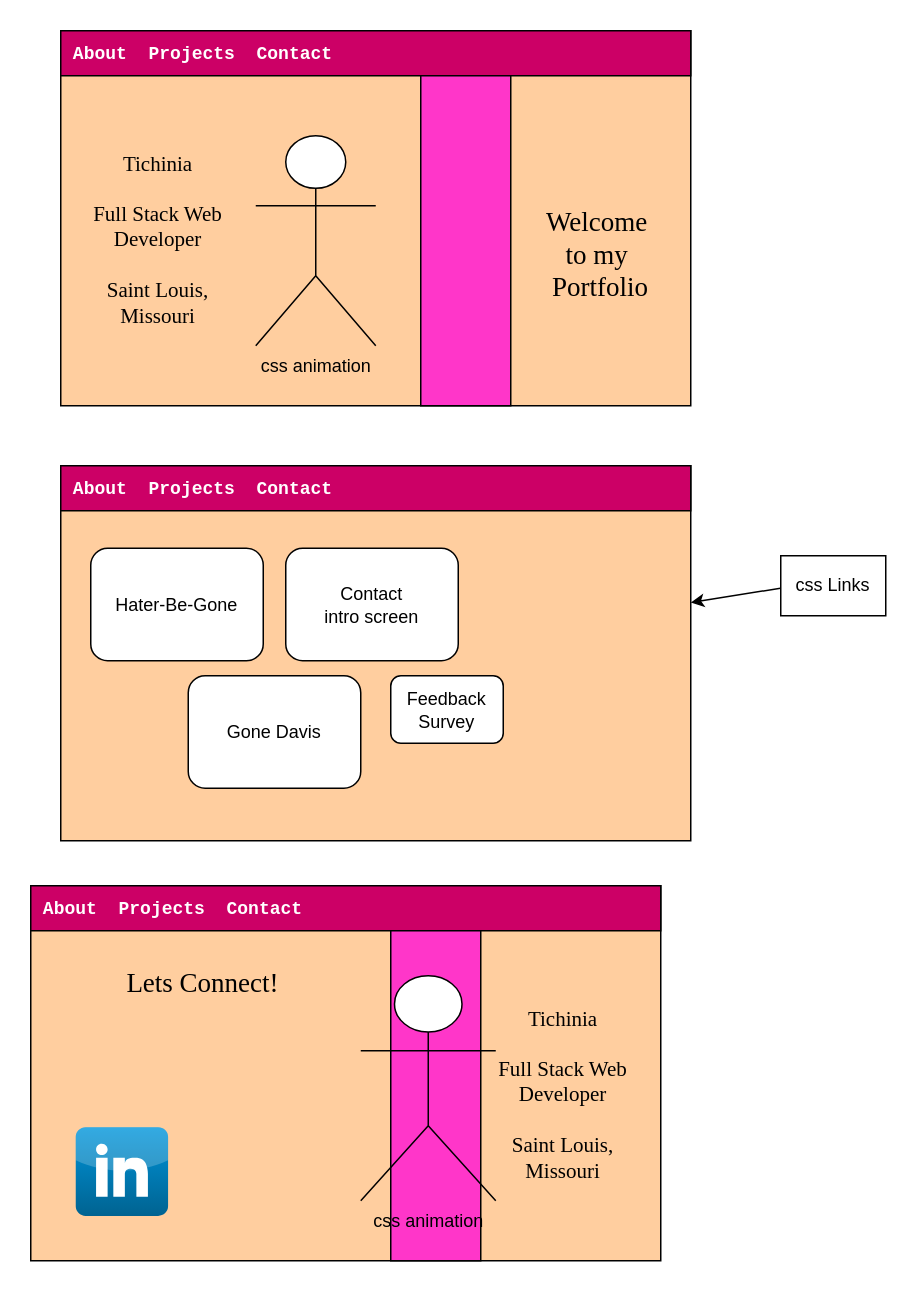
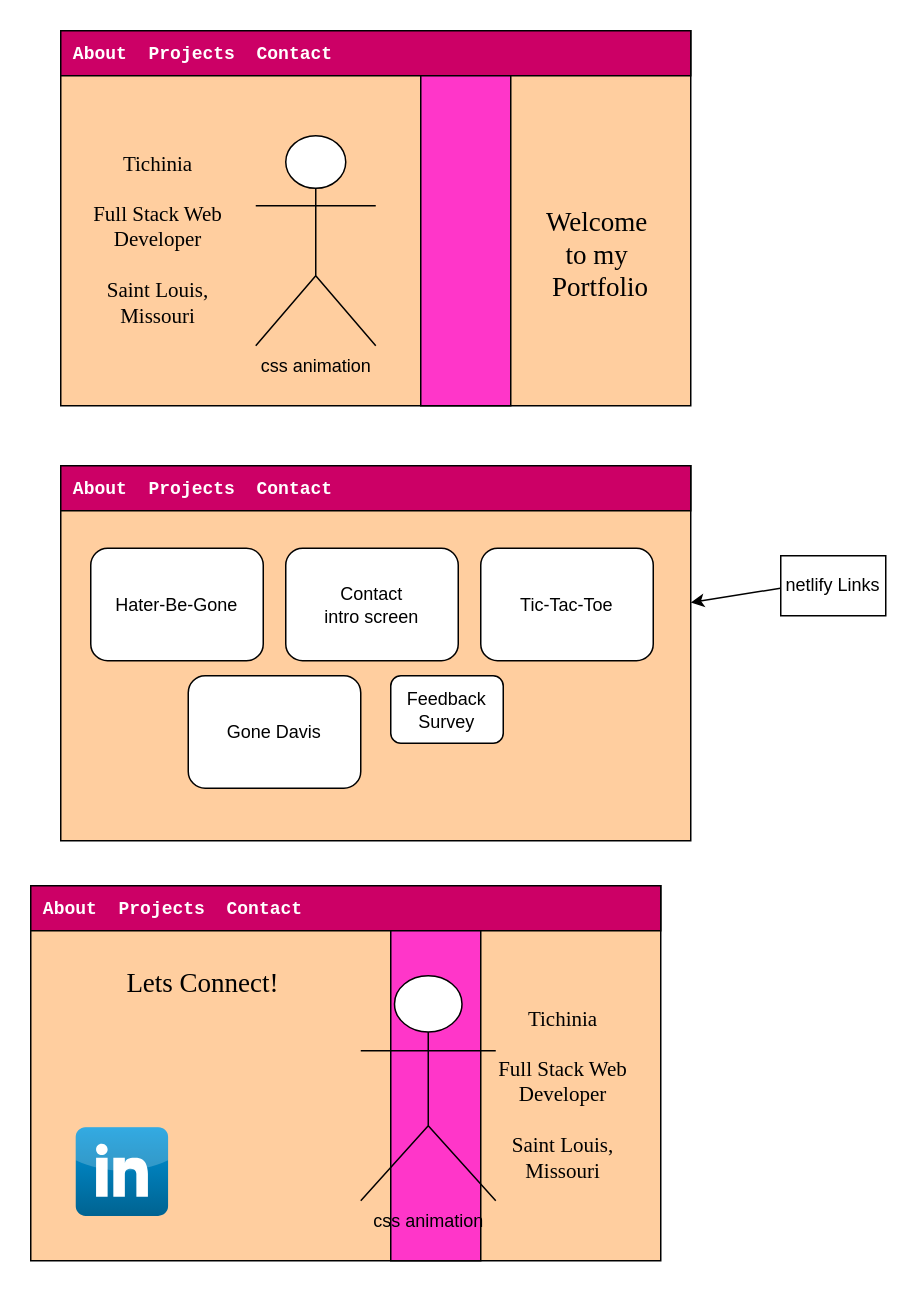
- <mxCell id="23" value="css Links" style="rounded=0;whiteSpace=wrap;html=1;" vertex="1" parent="1"><mxGeometry x="520" y="370" width="70" height="40" as="geometry" /></mxCell>
+ <mxCell id="23" value="netlify Links" style="rounded=0;whiteSpace=wrap;html=1;" vertex="1" parent="1"><mxGeometry x="520" y="370" width="70" height="40" as="geometry" /></mxCell>
+ <mxCell id="21" value="Tic-Tac-Toe" style="rounded=1;whiteSpace=wrap;html=1;" vertex="1" parent="16"><mxGeometry x="260" width="115" height="75" as="geometry" /></mxCell>
